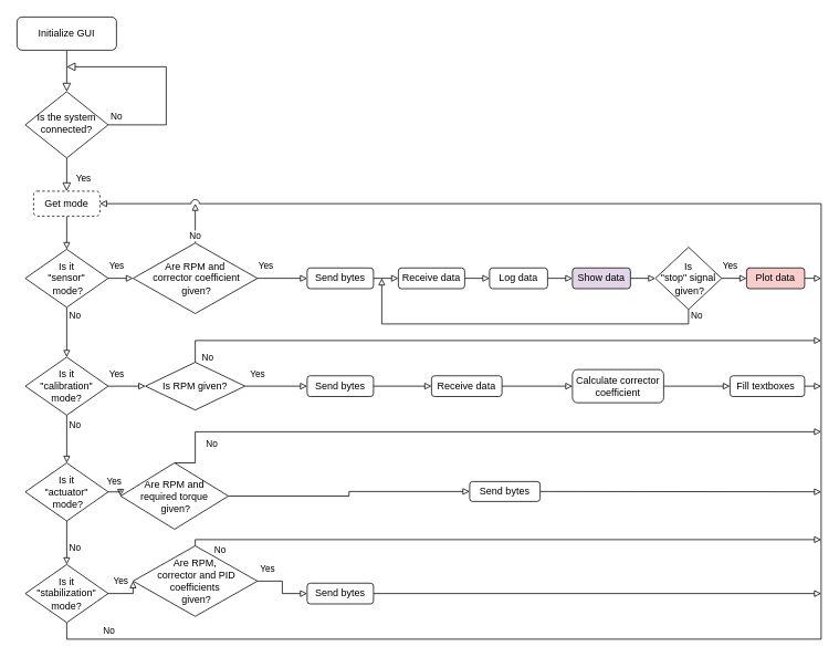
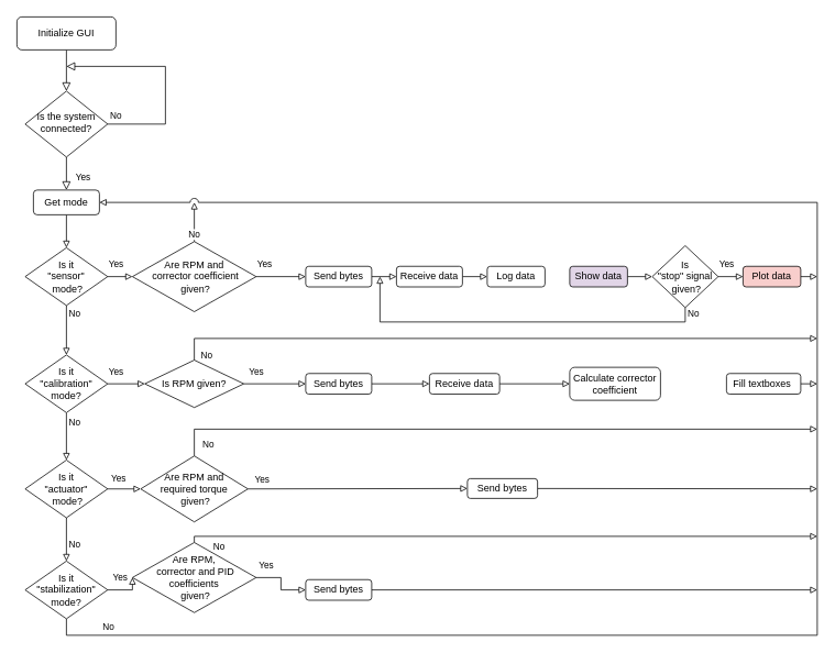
- <mxCell id="8" value="Get mode" style="rounded=1;whiteSpace=wrap;html=1;dashed=1;" parent="1" vertex="1"><mxGeometry x="40" y="230" width="80" height="30" as="geometry" /></mxCell>
+ <mxCell id="8" value="Get mode" style="rounded=1;whiteSpace=wrap;html=1;" parent="1" vertex="1"><mxGeometry x="40" y="230" width="80" height="30" as="geometry" /></mxCell>
- <mxCell id="31" style="edgeStyle=orthogonalEdgeStyle;rounded=0;jumpStyle=arc;jumpSize=10;orthogonalLoop=1;jettySize=auto;html=1;exitX=1;exitY=0.5;exitDx=0;exitDy=0;entryX=0;entryY=0.5;entryDx=0;entryDy=0;endArrow=block;endFill=0;" parent="1" source="32" target="34" edge="1"><mxGeometry relative="1" as="geometry" /></mxCell>
- <mxCell id="44" style="edgeStyle=orthogonalEdgeStyle;rounded=0;jumpStyle=arc;jumpSize=10;orthogonalLoop=1;jettySize=auto;html=1;exitX=1;exitY=0.5;exitDx=0;exitDy=0;entryX=0;entryY=0.5;entryDx=0;entryDy=0;endArrow=block;endFill=0;" parent="1" source="45" target="47" edge="1"><mxGeometry relative="1" as="geometry" /></mxCell>
- <mxCell id="50" value="Are RPM and&lt;br&gt;required torque&lt;br&gt;&amp;nbsp;given?" style="rhombus;whiteSpace=wrap;html=1;" parent="1" vertex="1"><mxGeometry x="145" y="557.5" width="130" height="80" as="geometry" /></mxCell>
+ <mxCell id="50" value="Are RPM and&lt;br&gt;required torque&lt;br&gt;&amp;nbsp;given?" style="rhombus;whiteSpace=wrap;html=1;" parent="1" vertex="1"><mxGeometry x="170" y="552.5" width="130" height="80" as="geometry" /></mxCell>
